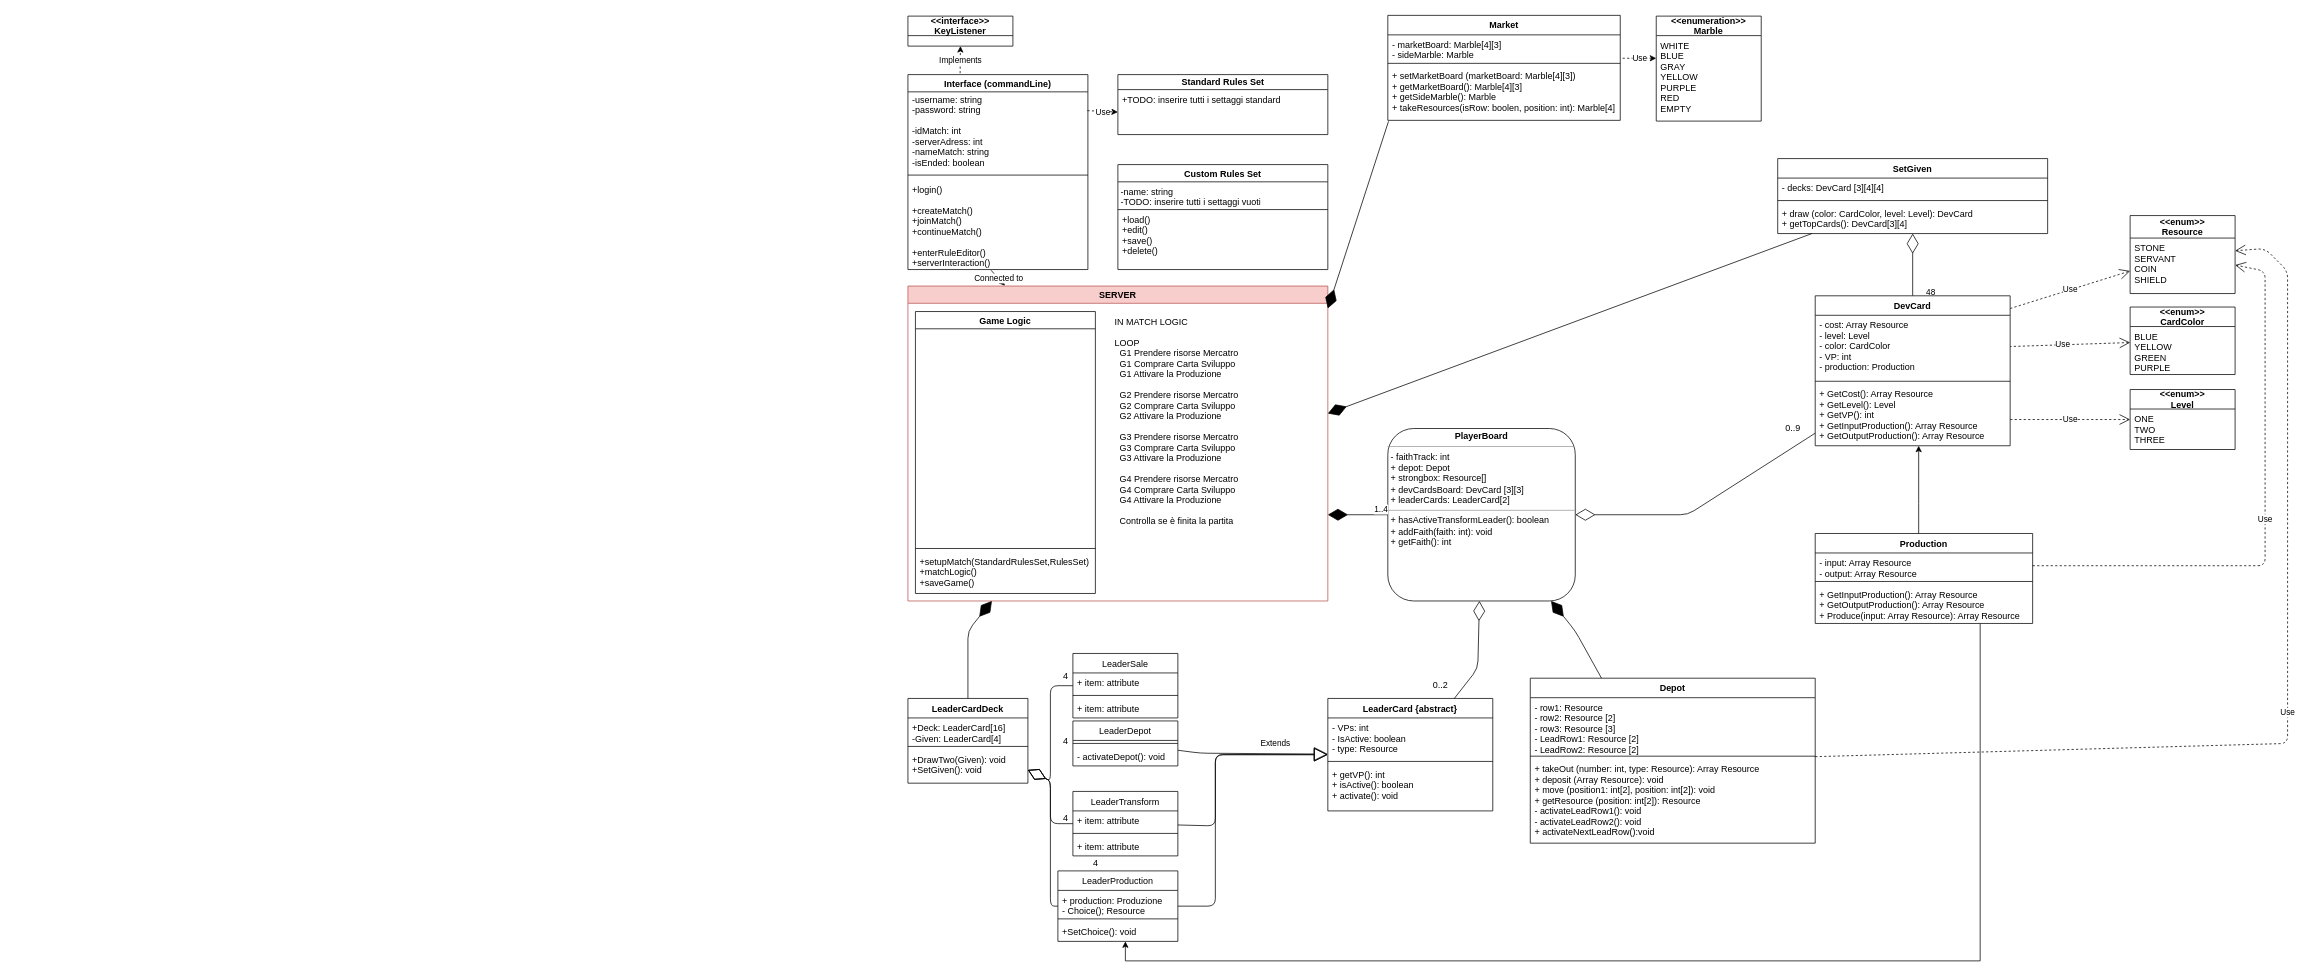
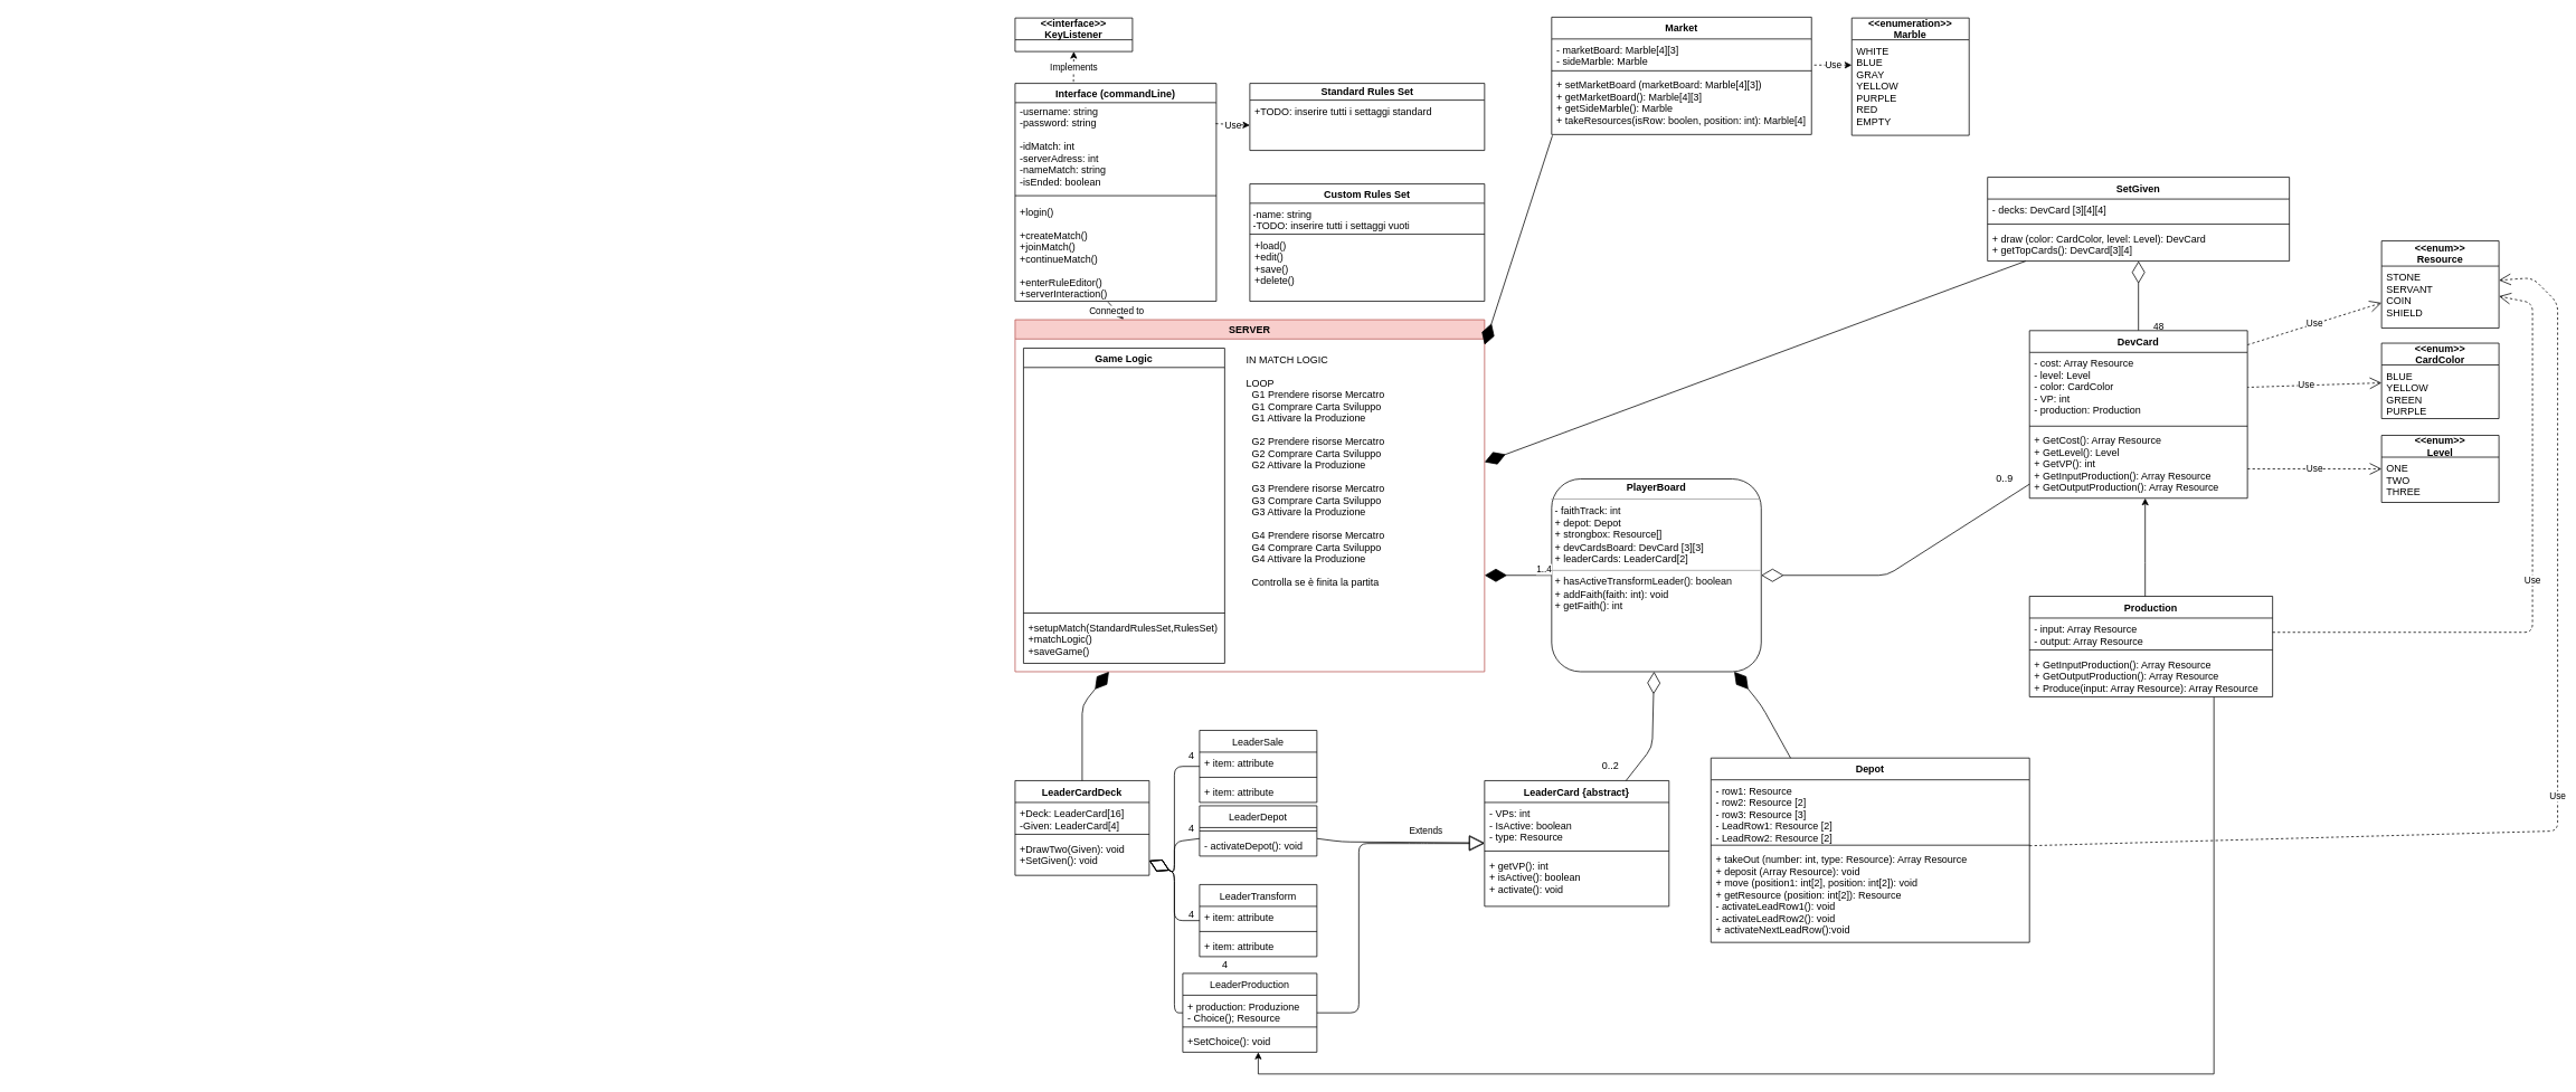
+ <mxCell id="106" value="" style="endArrow=diamondThin;endFill=0;endSize=24;html=1;" parent="1" source="36" target="94" edge="1"><mxGeometry width="160" relative="1" as="geometry"><mxPoint x="1550" y="921" as="sourcePoint" /><mxPoint x="1710" y="921" as="targetPoint" /><Array as="points"><mxPoint x="1400" y="1004" /><mxPoint x="1400" y="1041" /></Array></mxGeometry></mxCell>
- <mxCell id="107" value="" style="endArrow=block;endSize=16;endFill=0;html=1;" parent="1" source="26" target="78" edge="1"><mxGeometry width="160" relative="1" as="geometry"><mxPoint x="1590" y="1121" as="sourcePoint" /><mxPoint x="1750" y="1121" as="targetPoint" /><Array as="points"><mxPoint x="1620" y="1101" /><mxPoint x="1620" y="1006" /></Array></mxGeometry></mxCell>
